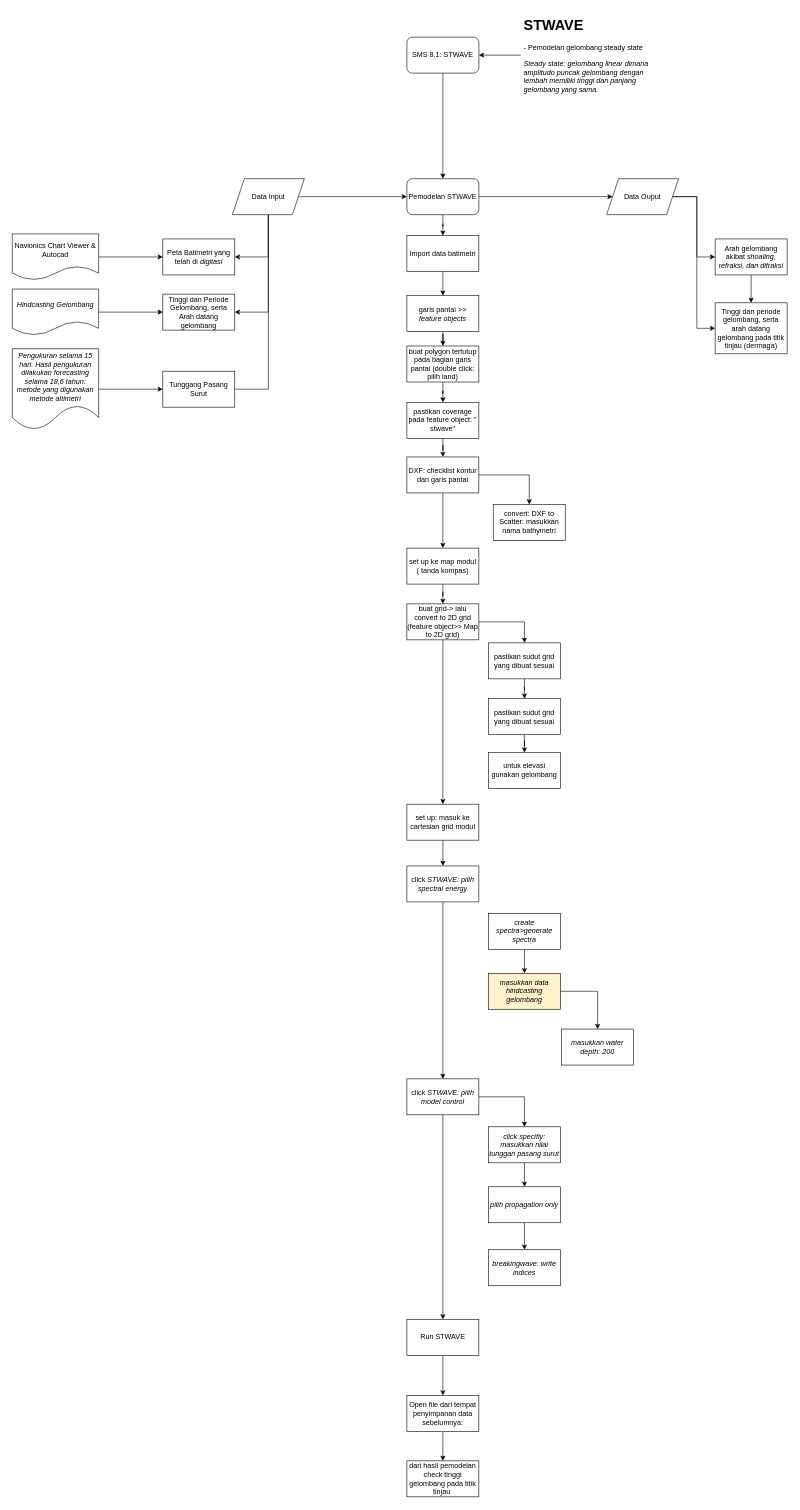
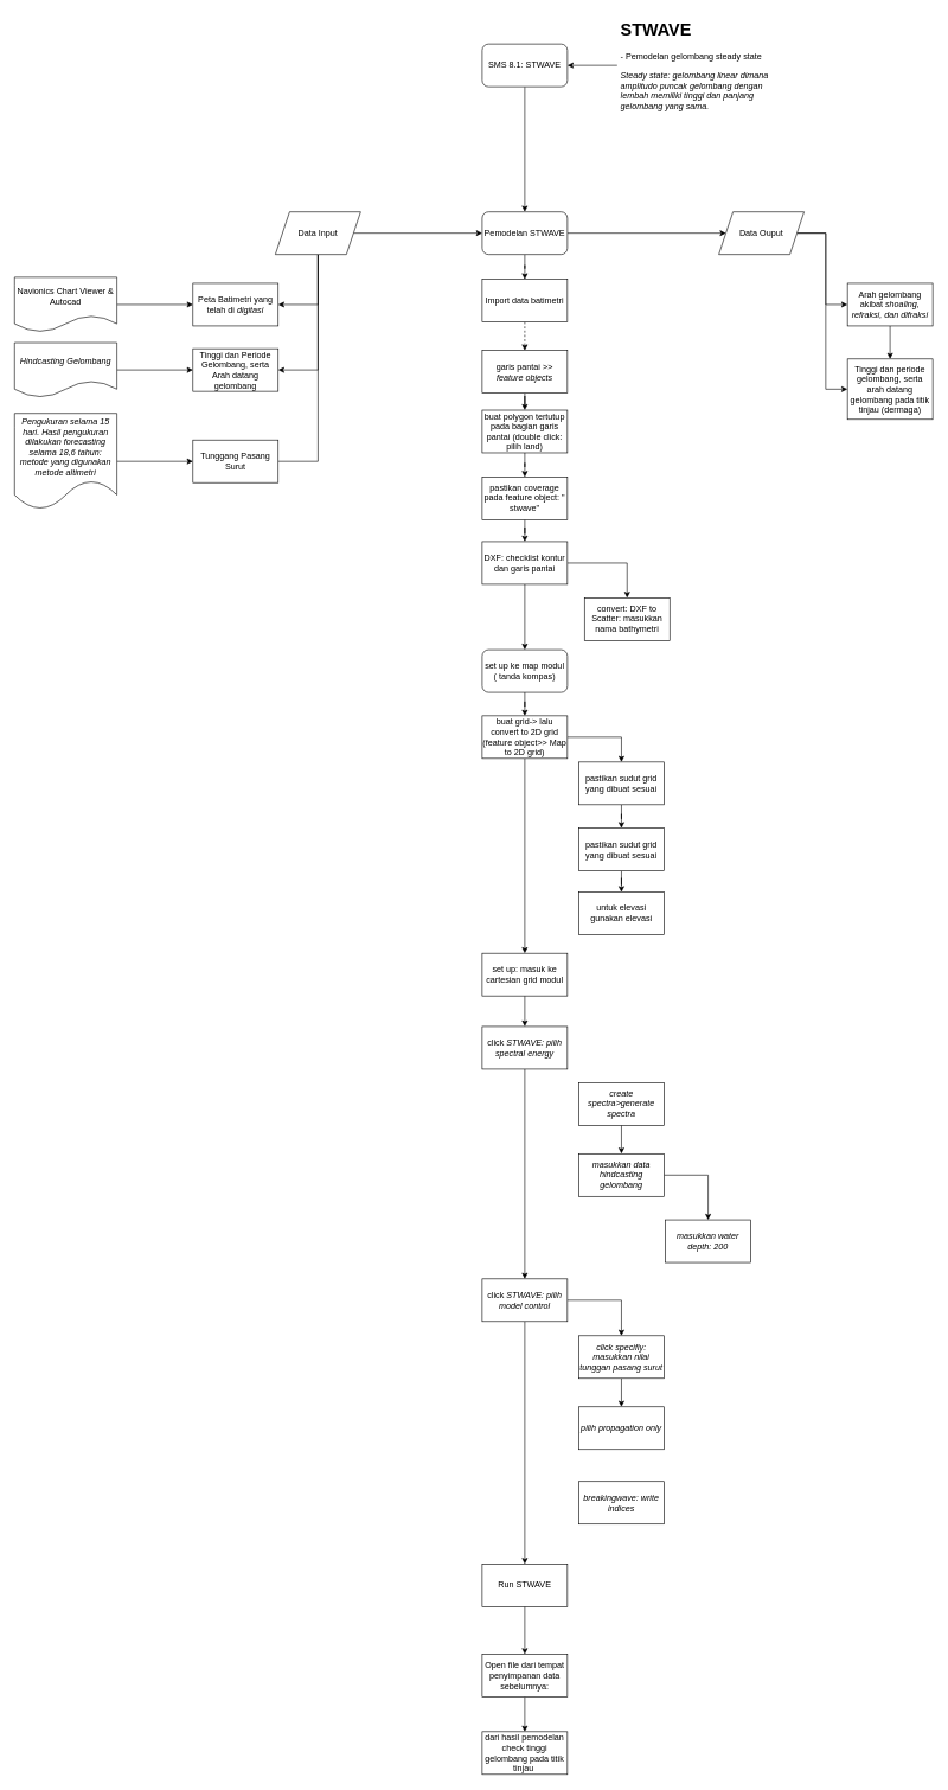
- <mxCell id="29" style="edgeStyle=orthogonalEdgeStyle;rounded=0;orthogonalLoop=1;jettySize=auto;html=1;" edge="1" parent="1" source="30" target="32"><mxGeometry relative="1" as="geometry" /></mxCell>
+ <mxCell id="29" style="edgeStyle=orthogonalEdgeStyle;rounded=0;orthogonalLoop=1;jettySize=auto;html=1;dashed=1;" edge="1" parent="1" source="30" target="32"><mxGeometry relative="1" as="geometry" /></mxCell>
- <mxCell id="50" value="set up ke map modul ( tanda kompas)" style="rounded=0;whiteSpace=wrap;html=1;" vertex="1" parent="1"><mxGeometry x="678" y="913" width="120" height="60" as="geometry" /></mxCell>
+ <mxCell id="50" value="set up ke map modul ( tanda kompas)" style="whiteSpace=wrap;html=1;rounded=1;" vertex="1" parent="1"><mxGeometry x="678" y="913" width="120" height="60" as="geometry" /></mxCell>
- <mxCell id="44" value="untuk elevasi gunakan gelombang" style="rounded=0;whiteSpace=wrap;html=1;" vertex="1" parent="1"><mxGeometry x="814" y="1254" width="120" height="60" as="geometry" /></mxCell>
+ <mxCell id="44" value="untuk elevasi gunakan elevasi" style="rounded=0;whiteSpace=wrap;html=1;" vertex="1" parent="1"><mxGeometry x="814" y="1254" width="120" height="60" as="geometry" /></mxCell>
- <mxCell id="58" value="&lt;i&gt;masukkan data hindcasting gelombang&lt;/i&gt;" style="rounded=0;whiteSpace=wrap;html=1;fillColor=#fff2cc;" vertex="1" parent="1"><mxGeometry x="814" y="1622" width="120" height="60" as="geometry" /></mxCell>
+ <mxCell id="58" value="&lt;i&gt;masukkan data hindcasting gelombang&lt;/i&gt;" style="rounded=0;whiteSpace=wrap;html=1;" vertex="1" parent="1"><mxGeometry x="814" y="1622" width="120" height="60" as="geometry" /></mxCell>
- <mxCell id="63" style="edgeStyle=orthogonalEdgeStyle;rounded=0;orthogonalLoop=1;jettySize=auto;html=1;" edge="1" parent="1" source="64" target="67"><mxGeometry relative="1" as="geometry" /></mxCell>
